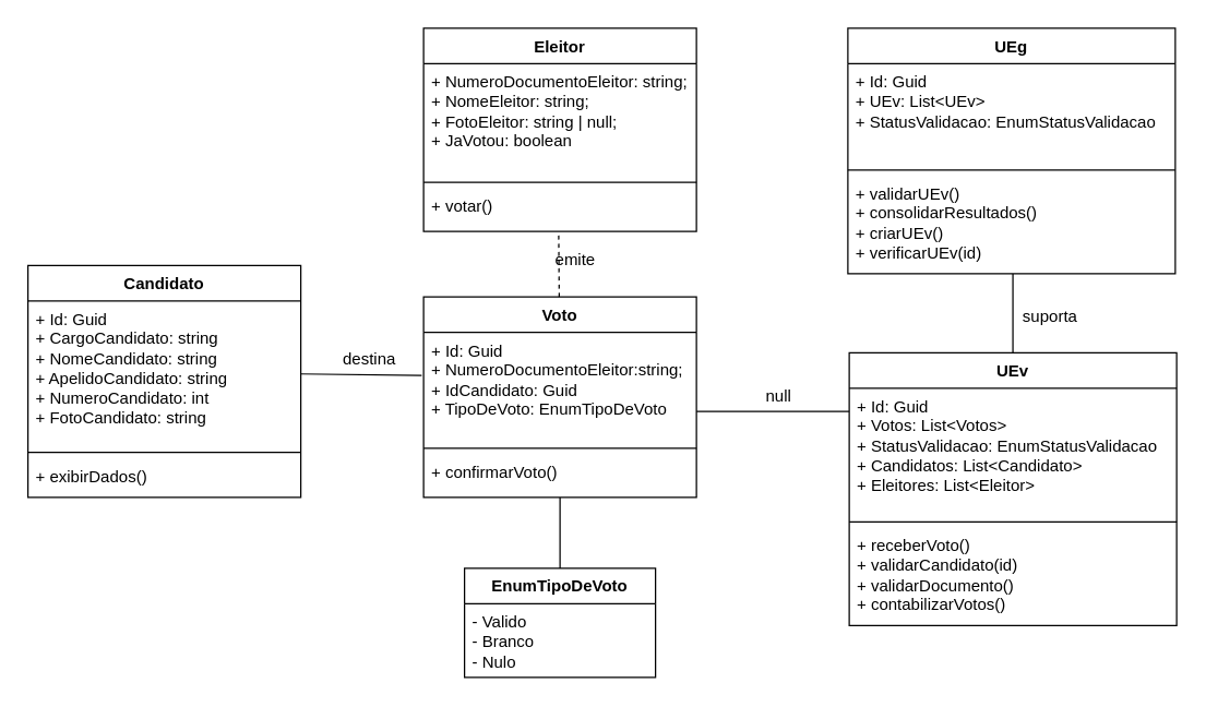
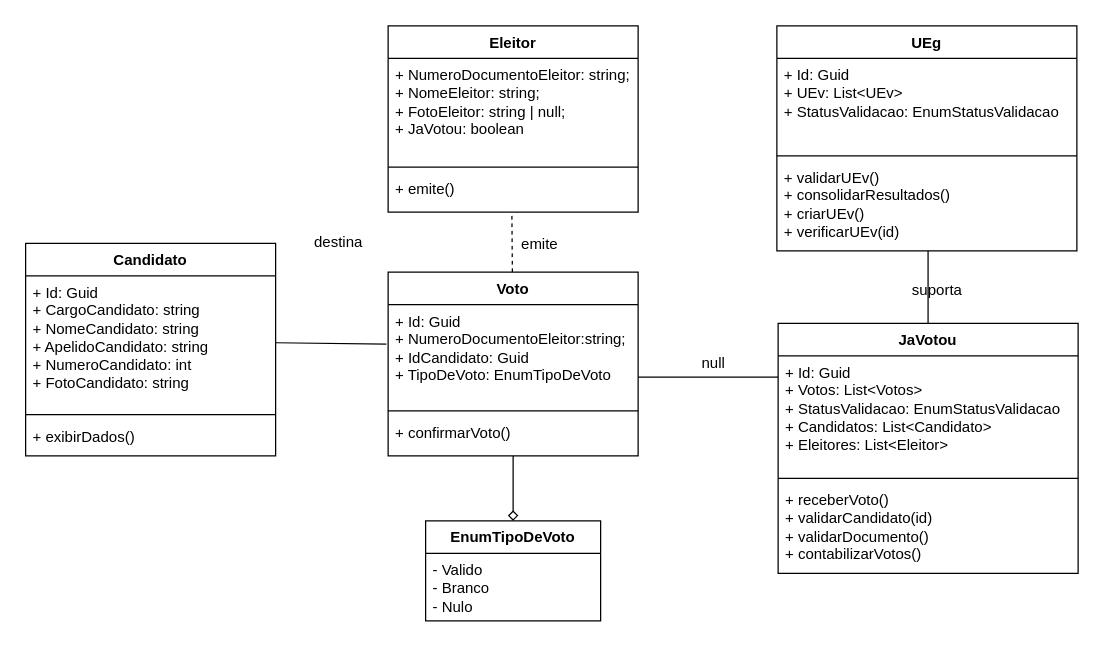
- <mxCell id="5" value="&lt;div&gt;+ votar()&lt;/div&gt;" style="text;strokeColor=none;fillColor=none;align=left;verticalAlign=top;spacingLeft=4;spacingRight=4;overflow=hidden;rotatable=0;points=[[0,0.5],[1,0.5]];portConstraint=eastwest;whiteSpace=wrap;html=1;" parent="2" vertex="1"><mxGeometry y="117" width="200" height="32" as="geometry" /></mxCell>
+ <mxCell id="5" value="&lt;div&gt;+ emite()&lt;/div&gt;" style="text;strokeColor=none;fillColor=none;align=left;verticalAlign=top;spacingLeft=4;spacingRight=4;overflow=hidden;rotatable=0;points=[[0,0.5],[1,0.5]];portConstraint=eastwest;whiteSpace=wrap;html=1;" parent="2" vertex="1"><mxGeometry y="117" width="200" height="32" as="geometry" /></mxCell>
- <mxCell id="26" value="emite" style="text;html=1;align=center;verticalAlign=middle;resizable=0;points=[];autosize=1;strokeColor=none;fillColor=none;" parent="1" vertex="1"><mxGeometry x="396" y="175" width="50" height="30" as="geometry" /></mxCell>
+ <mxCell id="26" value="emite" style="text;html=1;align=center;verticalAlign=middle;resizable=0;points=[];autosize=1;strokeColor=none;fillColor=none;" parent="1" vertex="1"><mxGeometry x="406" y="180" width="50" height="30" as="geometry" /></mxCell>
- <mxCell id="18" value="suporta" style="text;html=1;align=center;verticalAlign=middle;resizable=0;points=[];autosize=1;strokeColor=none;fillColor=none;" parent="1" vertex="1"><mxGeometry x="739" y="217" width="60" height="30" as="geometry" /></mxCell>
+ <mxCell id="18" value="suporta" style="text;html=1;align=center;verticalAlign=middle;resizable=0;points=[];autosize=1;strokeColor=none;fillColor=none;" parent="1" vertex="1"><mxGeometry x="719" y="217" width="60" height="30" as="geometry" /></mxCell>
- <mxCell id="27" value="destina" style="text;html=1;align=center;verticalAlign=middle;resizable=0;points=[];autosize=1;strokeColor=none;fillColor=none;" parent="1" vertex="1"><mxGeometry x="240" y="248" width="60" height="30" as="geometry" /></mxCell>
+ <mxCell id="27" value="destina" style="text;html=1;align=center;verticalAlign=middle;resizable=0;points=[];autosize=1;strokeColor=none;fillColor=none;" parent="1" vertex="1"><mxGeometry x="240" y="178" width="60" height="30" as="geometry" /></mxCell>
- <mxCell id="7" value="UEv" style="swimlane;fontStyle=1;align=center;verticalAlign=top;childLayout=stackLayout;horizontal=1;startSize=26;horizontalStack=0;resizeParent=1;resizeParentMax=0;resizeLast=0;collapsible=1;marginBottom=0;whiteSpace=wrap;html=1;" parent="1" vertex="1"><mxGeometry x="622" y="258" width="240" height="200" as="geometry" /></mxCell>
+ <mxCell id="7" value="JaVotou" style="swimlane;fontStyle=1;align=center;verticalAlign=top;childLayout=stackLayout;horizontal=1;startSize=26;horizontalStack=0;resizeParent=1;resizeParentMax=0;resizeLast=0;collapsible=1;marginBottom=0;whiteSpace=wrap;html=1;" parent="1" vertex="1"><mxGeometry x="622" y="258" width="240" height="200" as="geometry" /></mxCell>
- <mxCell id="12" value="" style="edgeStyle=orthogonalEdgeStyle;rounded=0;orthogonalLoop=1;jettySize=auto;html=1;entryX=0.5;entryY=0;entryDx=0;entryDy=0;endArrow=none;endFill=0;" edge="1" parent="1" source="13" target="20"><mxGeometry relative="1" as="geometry" /></mxCell>
+ <mxCell id="12" value="" style="edgeStyle=orthogonalEdgeStyle;rounded=0;orthogonalLoop=1;jettySize=auto;html=1;entryX=0.5;entryY=0;entryDx=0;entryDy=0;endArrow=diamond;endFill=0;" edge="1" parent="1" source="13" target="20"><mxGeometry relative="1" as="geometry" /></mxCell>
